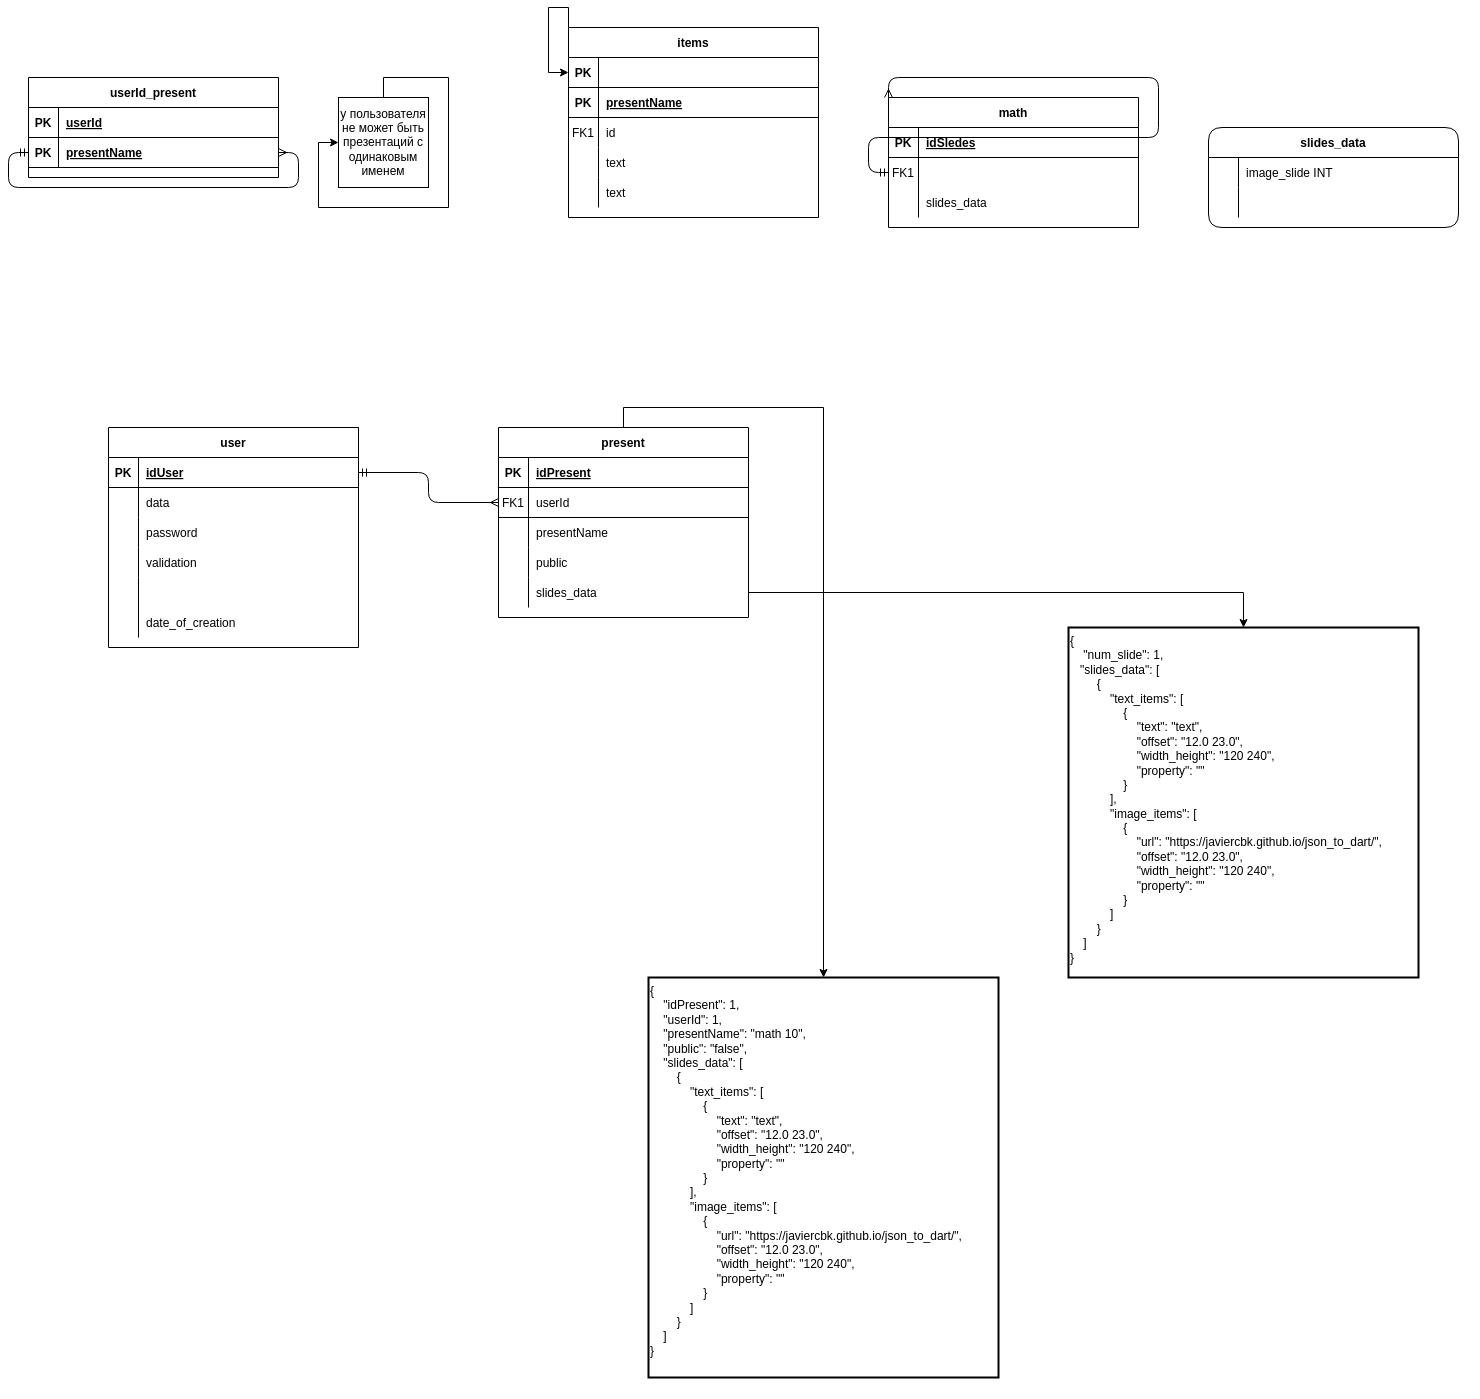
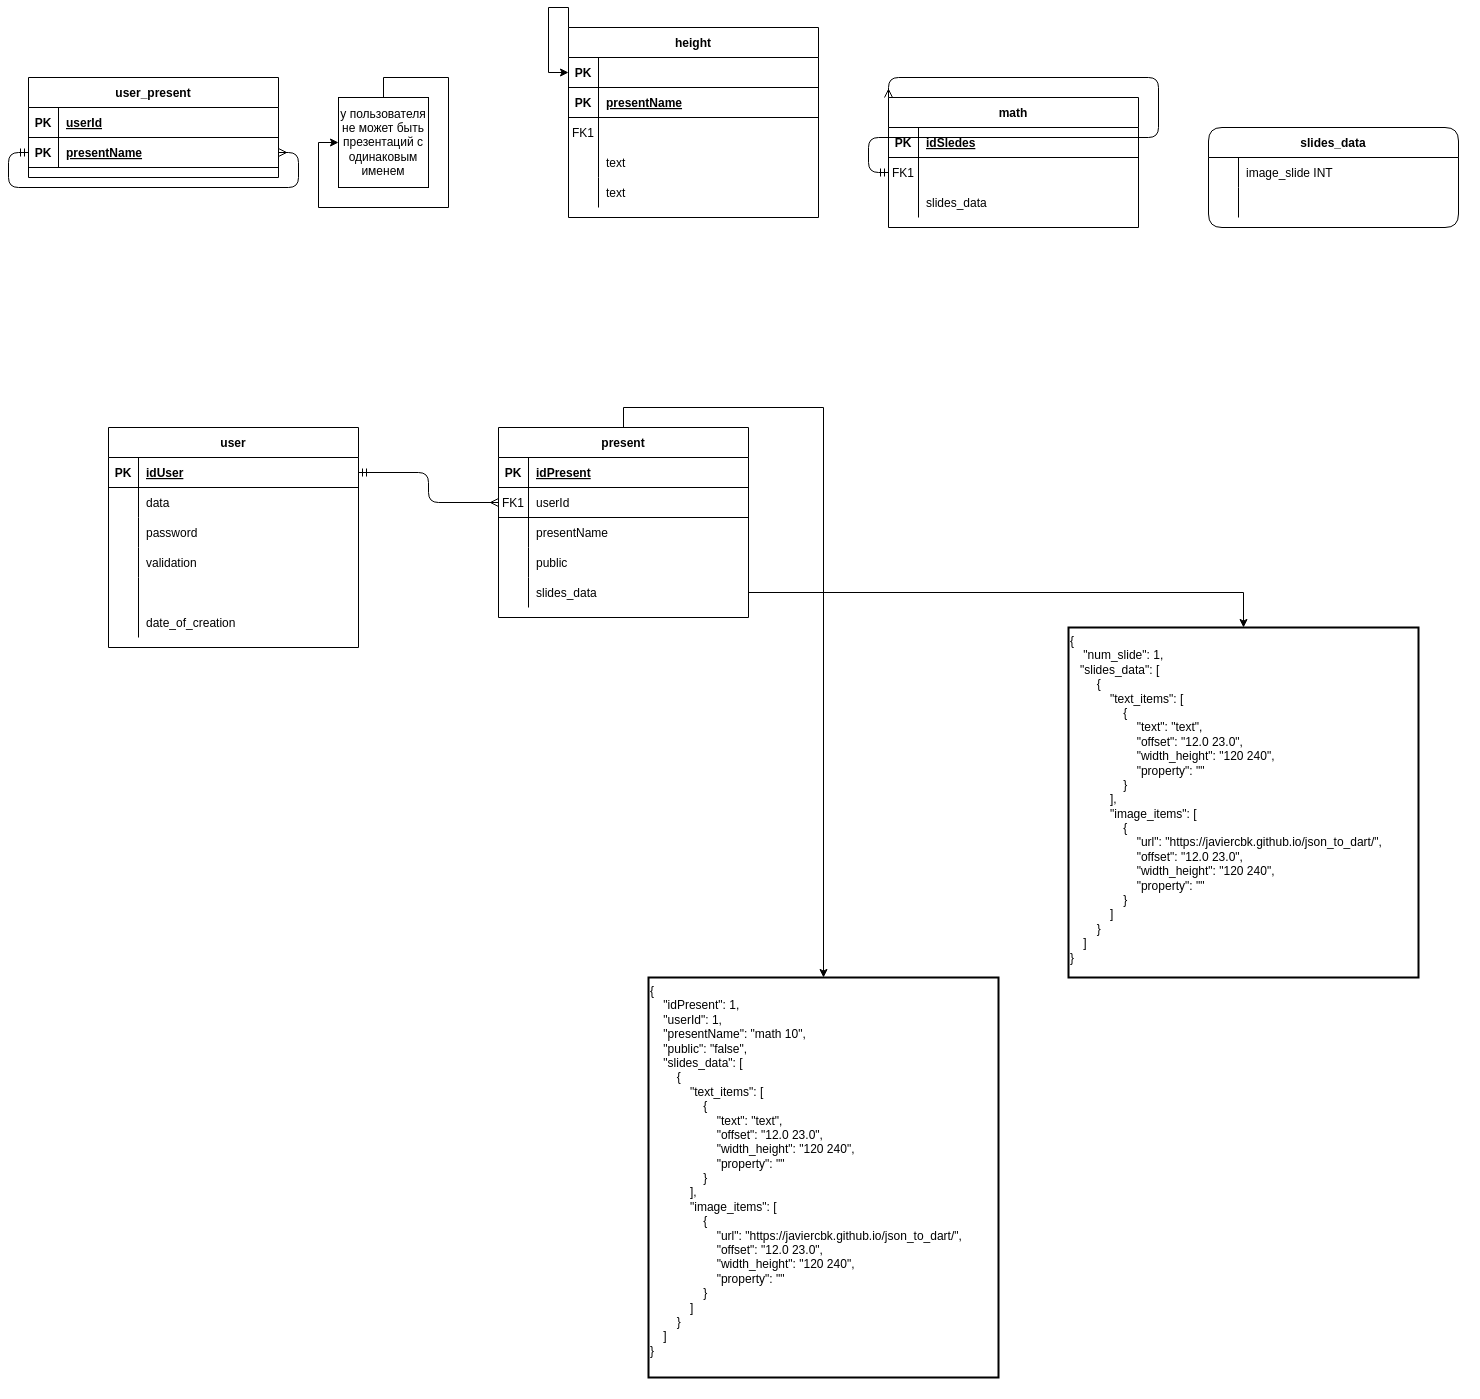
- <mxCell id="2" value="items" style="shape=table;startSize=30;container=1;collapsible=1;childLayout=tableLayout;fixedRows=1;rowLines=0;fontStyle=1;align=center;resizeLast=1;" parent="1" vertex="1"><mxGeometry x="560" y="20" width="250" height="190.0" as="geometry" /></mxCell>
+ <mxCell id="2" value="height" style="shape=table;startSize=30;container=1;collapsible=1;childLayout=tableLayout;fixedRows=1;rowLines=0;fontStyle=1;align=center;resizeLast=1;" parent="1" vertex="1"><mxGeometry x="560" y="20" width="250" height="190.0" as="geometry" /></mxCell>
- <mxCell id="66" value="userId_present" style="shape=table;startSize=30;container=1;collapsible=1;childLayout=tableLayout;fixedRows=1;rowLines=0;fontStyle=1;align=center;resizeLast=1;" parent="1" vertex="1"><mxGeometry x="20" y="70" width="250" height="100" as="geometry" /></mxCell>
+ <mxCell id="66" value="user_present" style="shape=table;startSize=30;container=1;collapsible=1;childLayout=tableLayout;fixedRows=1;rowLines=0;fontStyle=1;align=center;resizeLast=1;" parent="1" vertex="1"><mxGeometry x="20" y="70" width="250" height="100" as="geometry" /></mxCell>
- <mxCell id="10" value="id" style="shape=partialRectangle;overflow=hidden;connectable=0;fillColor=none;top=0;left=0;bottom=0;right=0;align=left;spacingLeft=6;" parent="8" vertex="1"><mxGeometry x="30" width="220" height="30" as="geometry"><mxRectangle width="220" height="30" as="alternateBounds" /></mxGeometry></mxCell>
